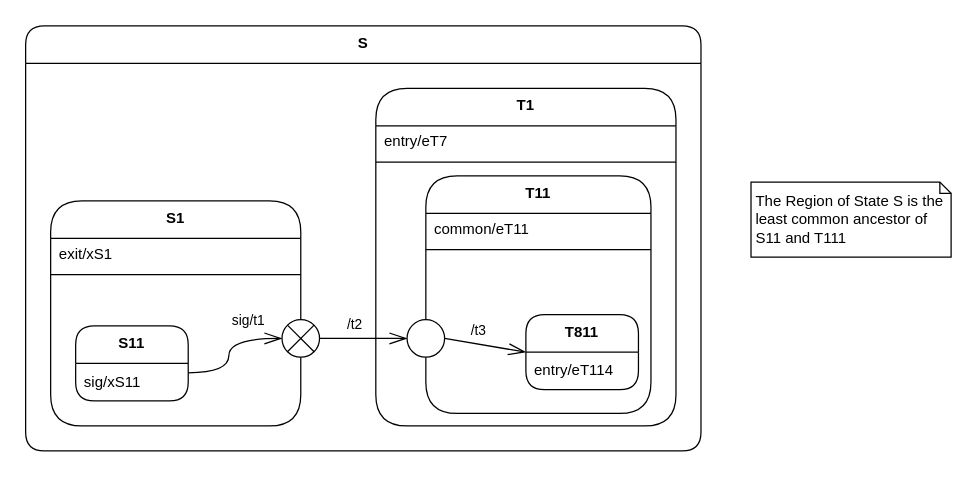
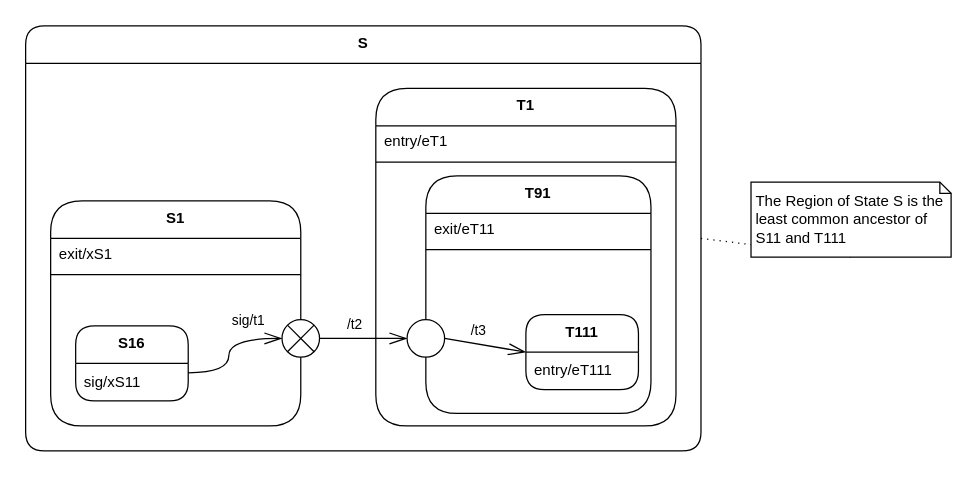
- <mxCell id="14" value="entry/eT7&lt;span style=&quot;white-space: pre;&quot;&gt;&#09;&lt;/span&gt;" style="fillColor=none;strokeColor=none;align=left;verticalAlign=middle;spacingLeft=5;whiteSpace=wrap;html=1;" parent="13" vertex="1"><mxGeometry y="30" width="240" height="25" as="geometry" /></mxCell>
+ <mxCell id="14" value="entry/eT1&lt;span style=&quot;white-space: pre;&quot;&gt;&#09;&lt;/span&gt;" style="fillColor=none;strokeColor=none;align=left;verticalAlign=middle;spacingLeft=5;whiteSpace=wrap;html=1;" parent="13" vertex="1"><mxGeometry y="30" width="240" height="25" as="geometry" /></mxCell>
- <mxCell id="17" value="T11" style="swimlane;fontStyle=1;align=center;verticalAlign=top;childLayout=stackLayout;horizontal=1;startSize=30;horizontalStack=0;resizeParent=1;resizeParentMax=0;resizeLast=0;collapsible=0;marginBottom=0;html=1;rounded=1;absoluteArcSize=1;arcSize=50;whiteSpace=wrap;" parent="1" vertex="1"><mxGeometry x="340" y="140" width="180" height="190" as="geometry" /></mxCell>
+ <mxCell id="17" value="T91" style="swimlane;fontStyle=1;align=center;verticalAlign=top;childLayout=stackLayout;horizontal=1;startSize=30;horizontalStack=0;resizeParent=1;resizeParentMax=0;resizeLast=0;collapsible=0;marginBottom=0;html=1;rounded=1;absoluteArcSize=1;arcSize=50;whiteSpace=wrap;" parent="1" vertex="1"><mxGeometry x="340" y="140" width="180" height="190" as="geometry" /></mxCell>
- <mxCell id="18" value="common/eT11" style="fillColor=none;strokeColor=none;align=left;verticalAlign=middle;spacingLeft=5;whiteSpace=wrap;html=1;" parent="17" vertex="1"><mxGeometry y="30" width="180" height="25" as="geometry" /></mxCell>
+ <mxCell id="18" value="exit/eT11" style="fillColor=none;strokeColor=none;align=left;verticalAlign=middle;spacingLeft=5;whiteSpace=wrap;html=1;" parent="17" vertex="1"><mxGeometry y="30" width="180" height="25" as="geometry" /></mxCell>
+ <mxCell id="27" style="rounded=0;orthogonalLoop=1;jettySize=auto;html=1;entryX=1;entryY=0.5;entryDx=0;entryDy=0;exitX=0.5;exitY=1;exitDx=0;exitDy=0;exitPerimeter=0;dashed=1;dashPattern=1 4;endArrow=none;endFill=0;" parent="1" source="28" target="26" edge="1"><mxGeometry relative="1" as="geometry" /></mxCell>
- <mxCell id="24" value="&lt;b&gt;T811&lt;/b&gt;" style="swimlane;fontStyle=0;align=center;verticalAlign=top;childLayout=stackLayout;horizontal=1;startSize=30;horizontalStack=0;resizeParent=1;resizeParentMax=0;resizeLast=0;collapsible=0;marginBottom=0;html=1;rounded=1;absoluteArcSize=1;arcSize=30;whiteSpace=wrap;" parent="1" vertex="1"><mxGeometry x="420" y="251" width="90" height="60" as="geometry" /></mxCell>
+ <mxCell id="24" value="&lt;b&gt;T111&lt;/b&gt;" style="swimlane;fontStyle=0;align=center;verticalAlign=top;childLayout=stackLayout;horizontal=1;startSize=30;horizontalStack=0;resizeParent=1;resizeParentMax=0;resizeLast=0;collapsible=0;marginBottom=0;html=1;rounded=1;absoluteArcSize=1;arcSize=30;whiteSpace=wrap;" parent="1" vertex="1"><mxGeometry x="420" y="251" width="90" height="60" as="geometry" /></mxCell>
- <mxCell id="6" value="&lt;b&gt;S11&lt;/b&gt;" style="swimlane;fontStyle=0;align=center;verticalAlign=top;childLayout=stackLayout;horizontal=1;startSize=30;horizontalStack=0;resizeParent=1;resizeParentMax=0;resizeLast=0;collapsible=0;marginBottom=0;html=1;rounded=1;absoluteArcSize=1;arcSize=30;whiteSpace=wrap;" parent="1" vertex="1"><mxGeometry x="60" y="260" width="90" height="60" as="geometry" /></mxCell>
+ <mxCell id="6" value="&lt;b&gt;S16&lt;/b&gt;" style="swimlane;fontStyle=0;align=center;verticalAlign=top;childLayout=stackLayout;horizontal=1;startSize=30;horizontalStack=0;resizeParent=1;resizeParentMax=0;resizeLast=0;collapsible=0;marginBottom=0;html=1;rounded=1;absoluteArcSize=1;arcSize=30;whiteSpace=wrap;" parent="1" vertex="1"><mxGeometry x="60" y="260" width="90" height="60" as="geometry" /></mxCell>
- <mxCell id="25" value="entry/eT114" style="fillColor=none;strokeColor=none;align=left;verticalAlign=middle;spacingLeft=5;whiteSpace=wrap;html=1;" parent="24" vertex="1"><mxGeometry y="30" width="90" height="30" as="geometry" /></mxCell>
+ <mxCell id="25" value="entry/eT111" style="fillColor=none;strokeColor=none;align=left;verticalAlign=middle;spacingLeft=5;whiteSpace=wrap;html=1;" parent="24" vertex="1"><mxGeometry y="30" width="90" height="30" as="geometry" /></mxCell>
